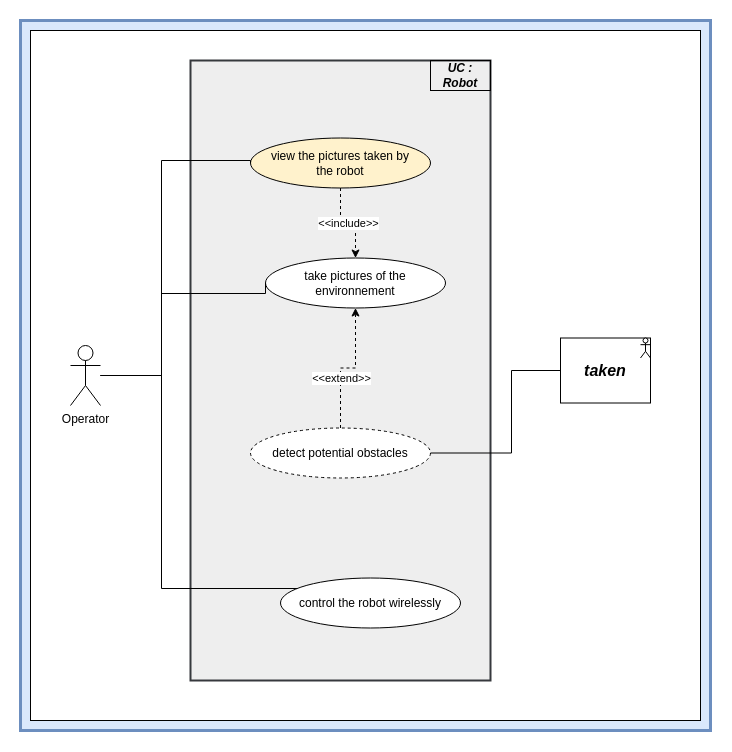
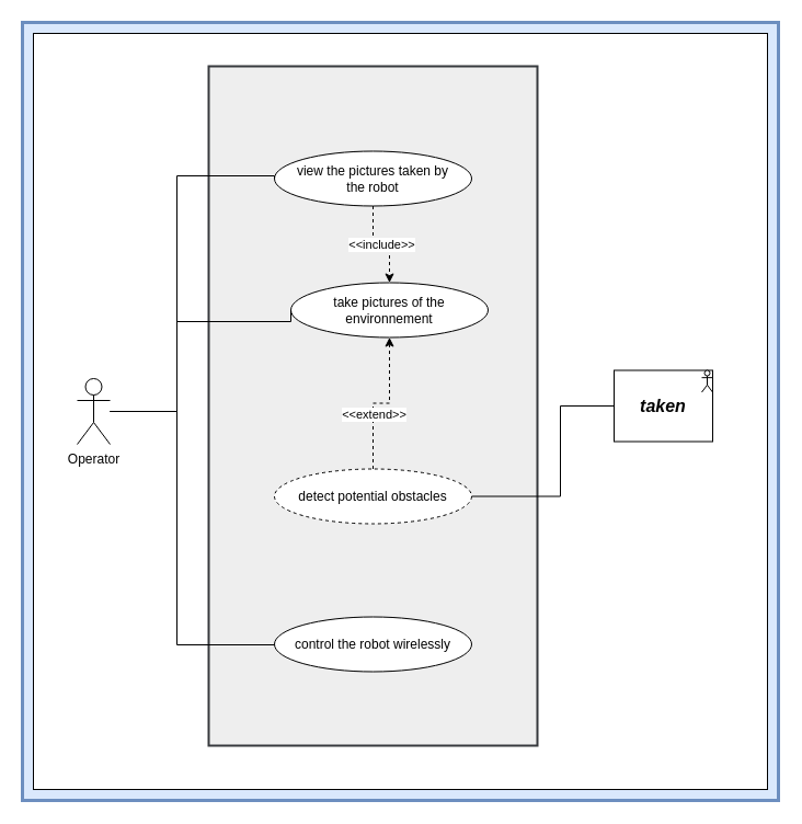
- <mxCell id="13" value="&lt;b&gt;&lt;i&gt;UC : Robot&lt;/i&gt;&lt;/b&gt;" style="text;html=1;strokeColor=default;fillColor=none;align=center;verticalAlign=middle;whiteSpace=wrap;rounded=0;" parent="1" vertex="1"><mxGeometry x="430" y="60" width="60" height="30" as="geometry" /></mxCell>
- <mxCell id="9" value="&lt;div&gt;view the pictures taken by&lt;/div&gt;&lt;div&gt;the robot&lt;br&gt;&lt;/div&gt;" style="ellipse;whiteSpace=wrap;html=1;fillColor=#fff2cc;" parent="1" vertex="1"><mxGeometry x="250" y="137.5" width="180" height="50" as="geometry" /></mxCell>
+ <mxCell id="9" value="&lt;div&gt;view the pictures taken by&lt;/div&gt;&lt;div&gt;the robot&lt;br&gt;&lt;/div&gt;" style="ellipse;whiteSpace=wrap;html=1;" parent="1" vertex="1"><mxGeometry x="250" y="137.5" width="180" height="50" as="geometry" /></mxCell>
- <mxCell id="7" value="control the robot wirelessly" style="ellipse;whiteSpace=wrap;html=1;" parent="1" vertex="1"><mxGeometry x="280" y="577.5" width="180" height="50" as="geometry" /></mxCell>
+ <mxCell id="7" value="control the robot wirelessly" style="ellipse;whiteSpace=wrap;html=1;" parent="1" vertex="1"><mxGeometry x="250" y="562.5" width="180" height="50" as="geometry" /></mxCell>
